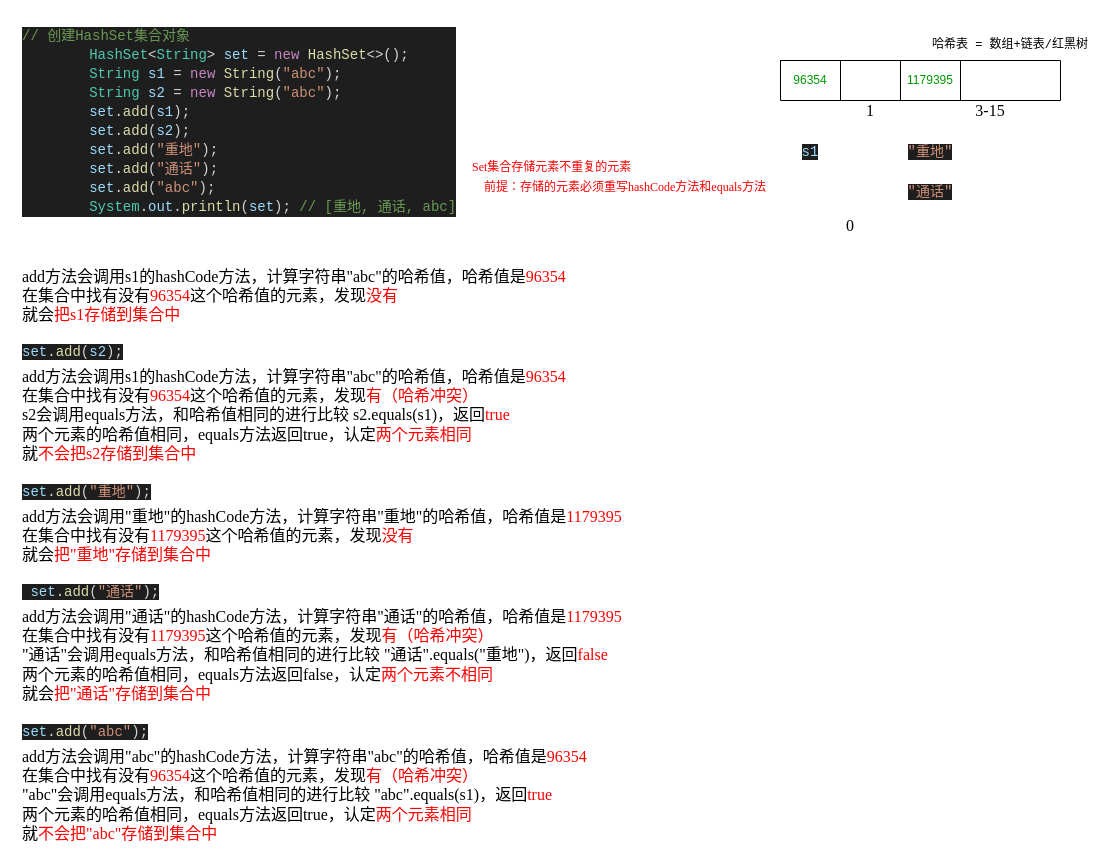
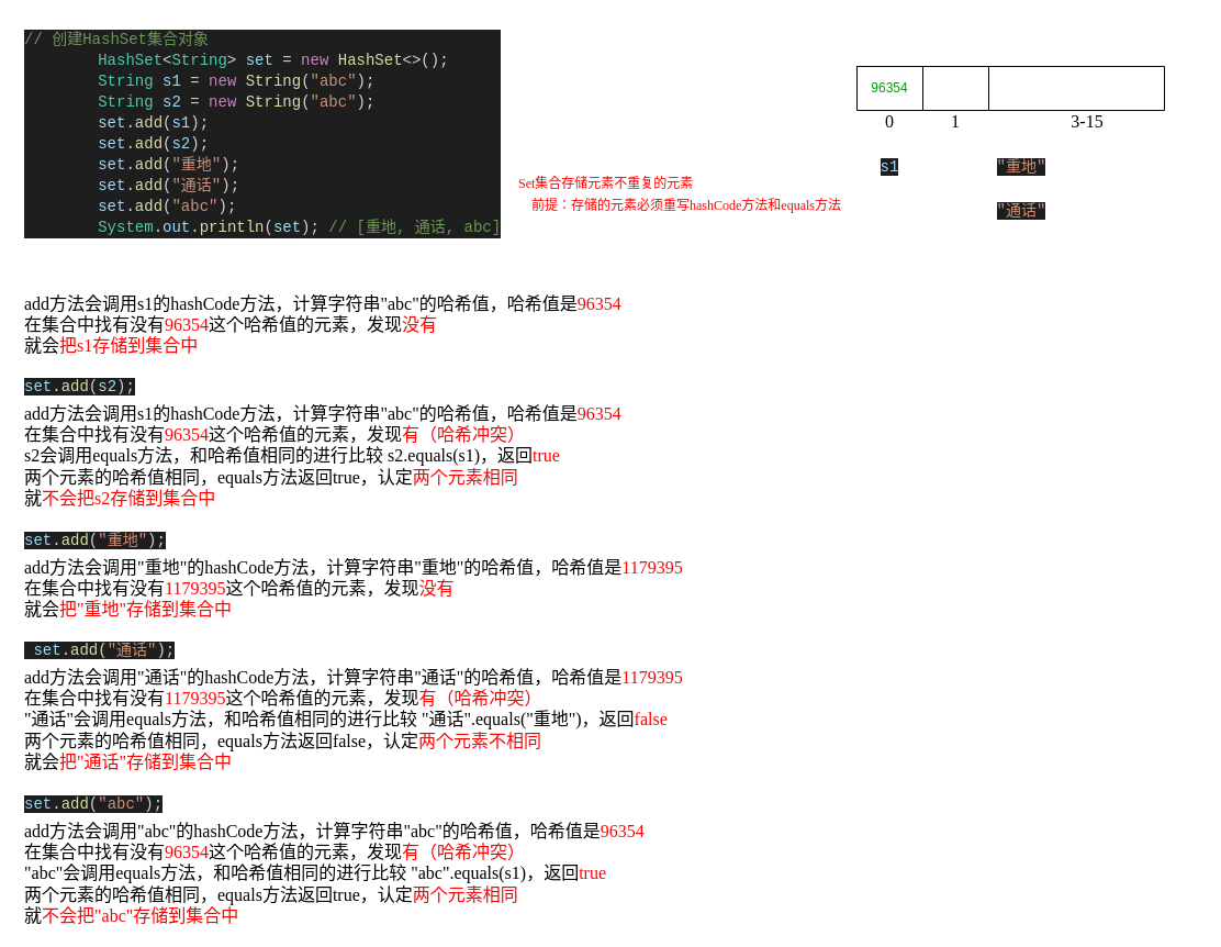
- <mxCell id="3" value="哈希表 = 数组+链表/红黑树" style="text;html=1;strokeColor=none;fillColor=none;align=left;verticalAlign=middle;whiteSpace=wrap;rounded=0;fontFamily=Courier New;" vertex="1" parent="1"><mxGeometry x="930" y="35" width="160" height="20" as="geometry" /></mxCell>
- <mxCell id="23" value="1179395" style="shape=partialRectangle;html=1;whiteSpace=wrap;connectable=0;overflow=hidden;fillColor=none;top=0;left=0;bottom=0;right=0;fontStyle=0;fontColor=#009900;" vertex="1" parent="20"><mxGeometry x="120" width="60" height="40" as="geometry" /></mxCell>
- <mxCell id="4" value="0" style="text;html=1;strokeColor=none;fillColor=none;align=center;verticalAlign=middle;whiteSpace=wrap;rounded=0;fontFamily=Lucida Console;fontSize=16;" vertex="1" parent="1"><mxGeometry x="820" y="215" width="60" height="20" as="geometry" /></mxCell>
+ <mxCell id="4" value="0" style="text;html=1;strokeColor=none;fillColor=none;align=center;verticalAlign=middle;whiteSpace=wrap;rounded=0;fontFamily=Lucida Console;fontSize=16;" vertex="1" parent="1"><mxGeometry x="780" y="100" width="60" height="20" as="geometry" /></mxCell>
